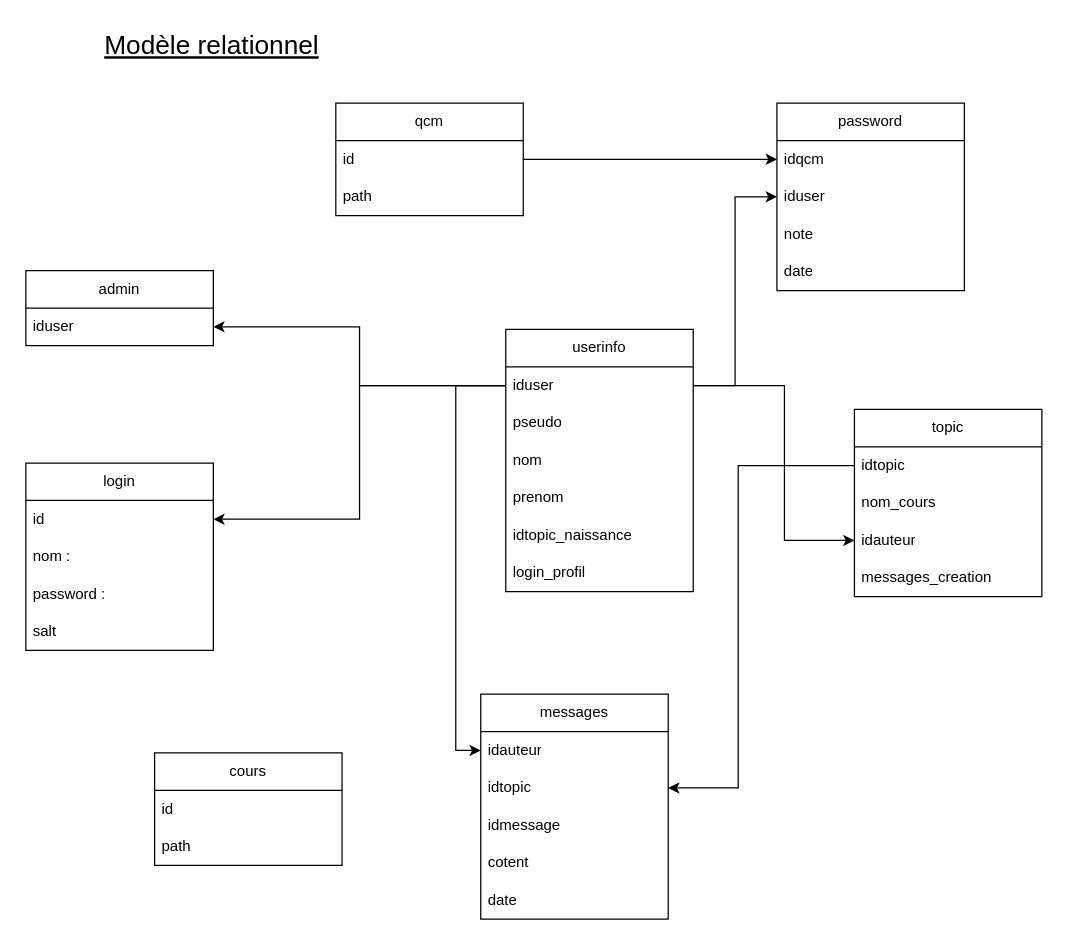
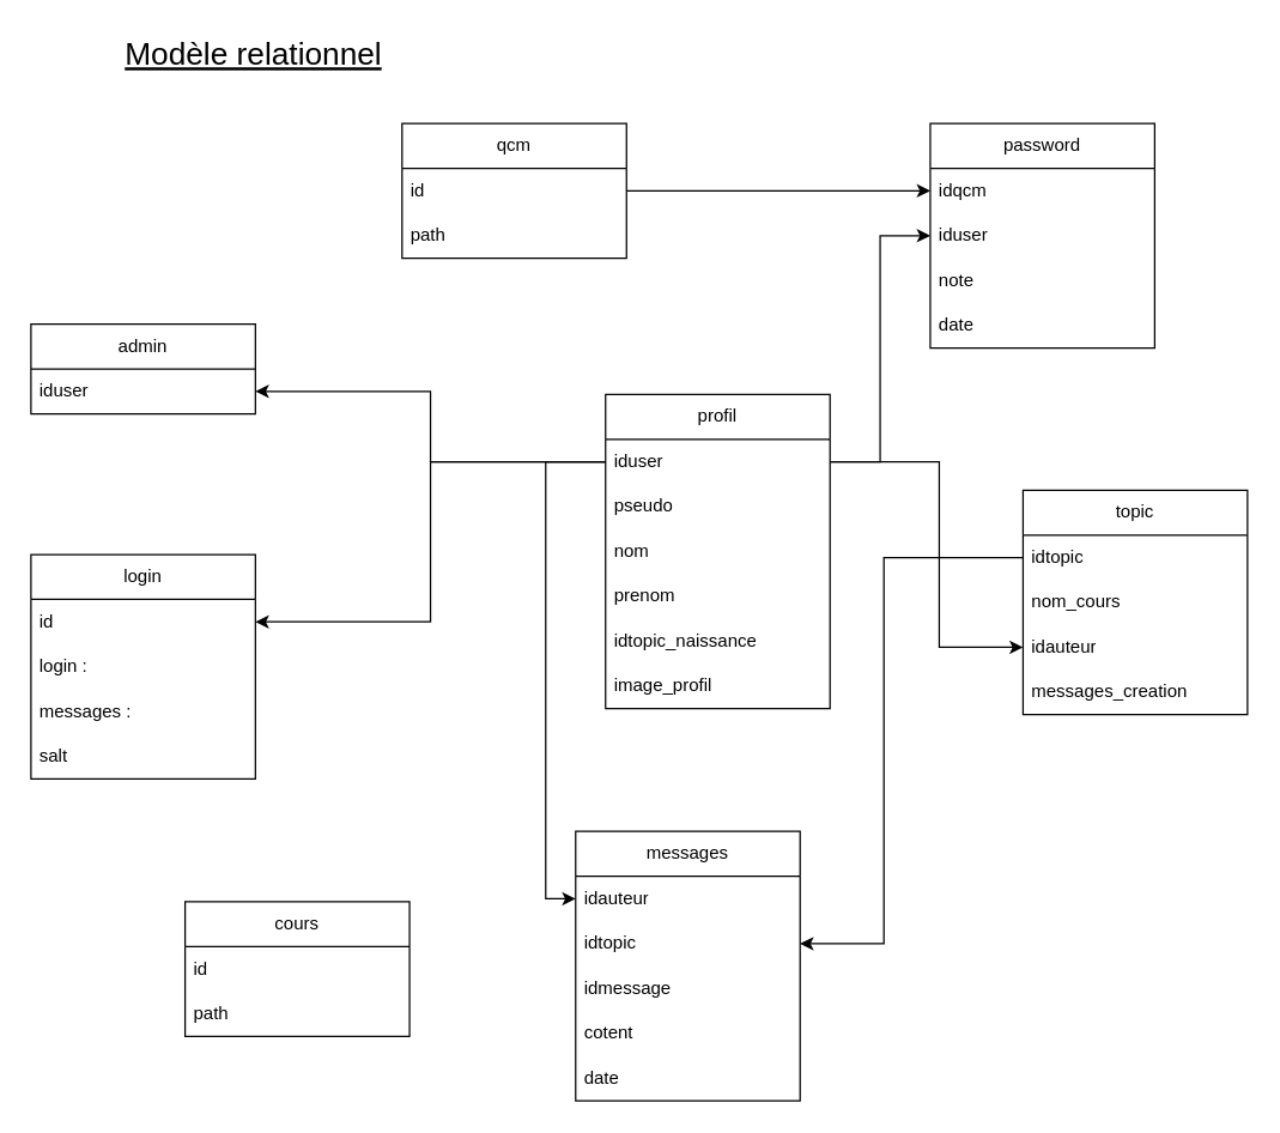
- <mxCell id="2" value="userinfo" style="swimlane;fontStyle=0;childLayout=stackLayout;horizontal=1;startSize=30;horizontalStack=0;resizeParent=1;resizeParentMax=0;resizeLast=0;collapsible=1;marginBottom=0;whiteSpace=wrap;html=1;" parent="1" vertex="1"><mxGeometry x="404" y="263" width="150" height="210" as="geometry" /></mxCell>
+ <mxCell id="2" value="profil" style="swimlane;fontStyle=0;childLayout=stackLayout;horizontal=1;startSize=30;horizontalStack=0;resizeParent=1;resizeParentMax=0;resizeLast=0;collapsible=1;marginBottom=0;whiteSpace=wrap;html=1;" parent="1" vertex="1"><mxGeometry x="404" y="263" width="150" height="210" as="geometry" /></mxCell>
- <mxCell id="13" value="nom :&amp;nbsp;" style="text;strokeColor=none;fillColor=none;align=left;verticalAlign=middle;spacingLeft=4;spacingRight=4;overflow=hidden;points=[[0,0.5],[1,0.5]];portConstraint=eastwest;rotatable=0;whiteSpace=wrap;html=1;" parent="11" vertex="1"><mxGeometry y="60" width="150" height="30" as="geometry" /></mxCell>
+ <mxCell id="13" value="login :&amp;nbsp;" style="text;strokeColor=none;fillColor=none;align=left;verticalAlign=middle;spacingLeft=4;spacingRight=4;overflow=hidden;points=[[0,0.5],[1,0.5]];portConstraint=eastwest;rotatable=0;whiteSpace=wrap;html=1;" parent="11" vertex="1"><mxGeometry y="60" width="150" height="30" as="geometry" /></mxCell>
- <mxCell id="8" value="login_profil" style="text;strokeColor=none;fillColor=none;align=left;verticalAlign=middle;spacingLeft=4;spacingRight=4;overflow=hidden;points=[[0,0.5],[1,0.5]];portConstraint=eastwest;rotatable=0;whiteSpace=wrap;html=1;" parent="2" vertex="1"><mxGeometry y="180" width="150" height="30" as="geometry" /></mxCell>
+ <mxCell id="8" value="image_profil" style="text;strokeColor=none;fillColor=none;align=left;verticalAlign=middle;spacingLeft=4;spacingRight=4;overflow=hidden;points=[[0,0.5],[1,0.5]];portConstraint=eastwest;rotatable=0;whiteSpace=wrap;html=1;" parent="2" vertex="1"><mxGeometry y="180" width="150" height="30" as="geometry" /></mxCell>
- <mxCell id="14" value="password :&amp;nbsp;" style="text;strokeColor=none;fillColor=none;align=left;verticalAlign=middle;spacingLeft=4;spacingRight=4;overflow=hidden;points=[[0,0.5],[1,0.5]];portConstraint=eastwest;rotatable=0;whiteSpace=wrap;html=1;" parent="11" vertex="1"><mxGeometry y="90" width="150" height="30" as="geometry" /></mxCell>
+ <mxCell id="14" value="messages :&amp;nbsp;" style="text;strokeColor=none;fillColor=none;align=left;verticalAlign=middle;spacingLeft=4;spacingRight=4;overflow=hidden;points=[[0,0.5],[1,0.5]];portConstraint=eastwest;rotatable=0;whiteSpace=wrap;html=1;" parent="11" vertex="1"><mxGeometry y="90" width="150" height="30" as="geometry" /></mxCell>
